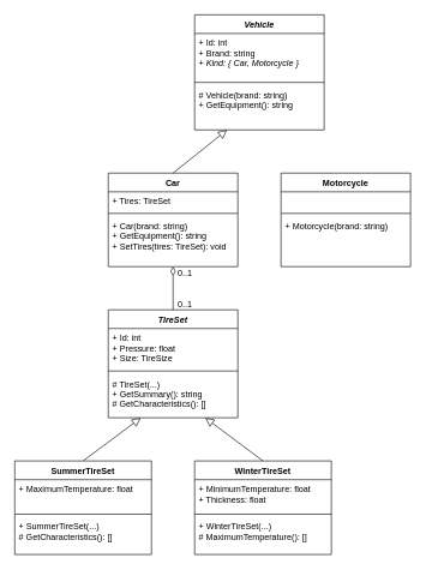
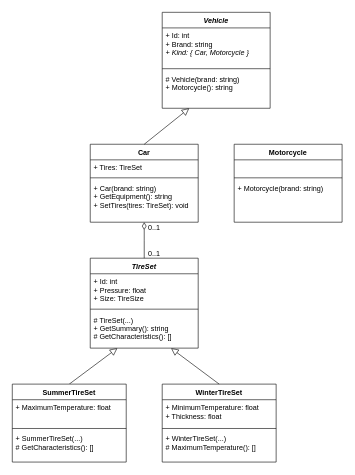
- <mxCell id="5" value="# Vehicle(brand: string)&#10;+ GetEquipment(): string" style="text;strokeColor=none;fillColor=none;align=left;verticalAlign=top;spacingLeft=4;spacingRight=4;overflow=hidden;rotatable=0;points=[[0,0.5],[1,0.5]];portConstraint=eastwest;" vertex="1" parent="2"><mxGeometry y="98" width="180" height="62" as="geometry" /></mxCell>
+ <mxCell id="5" value="# Vehicle(brand: string)&#10;+ Motorcycle(): string" style="text;strokeColor=none;fillColor=none;align=left;verticalAlign=top;spacingLeft=4;spacingRight=4;overflow=hidden;rotatable=0;points=[[0,0.5],[1,0.5]];portConstraint=eastwest;" vertex="1" parent="2"><mxGeometry y="98" width="180" height="62" as="geometry" /></mxCell>
